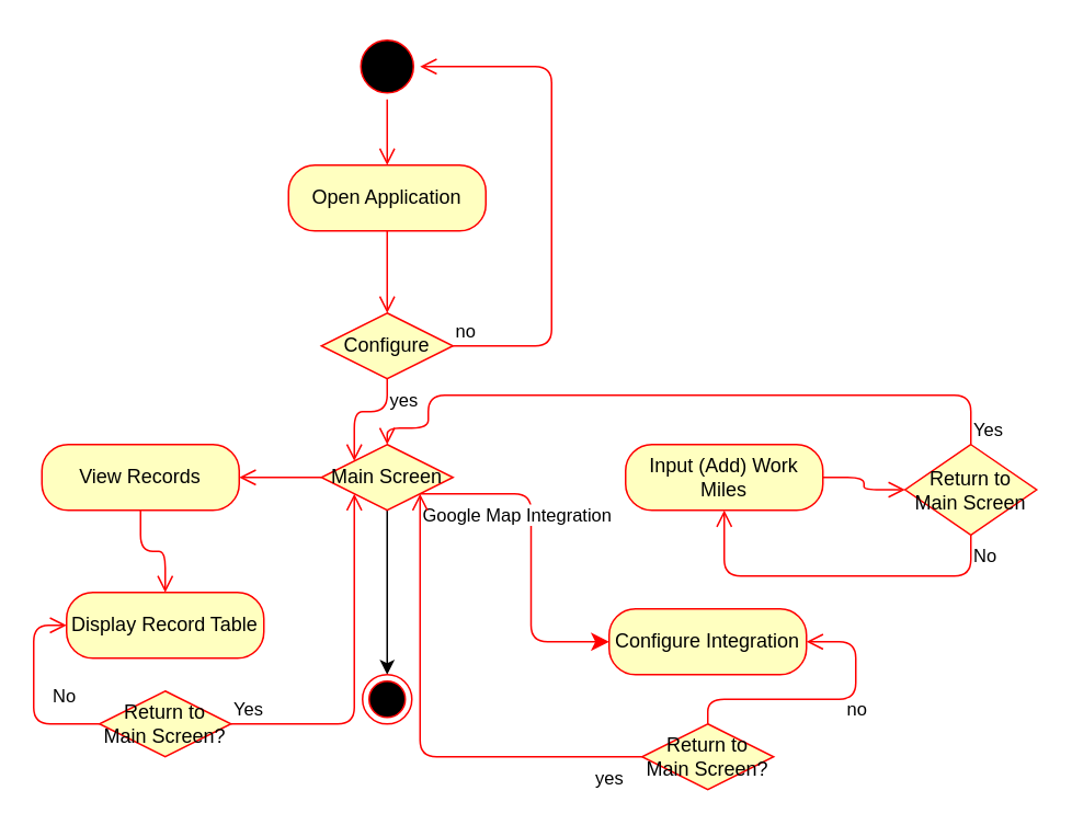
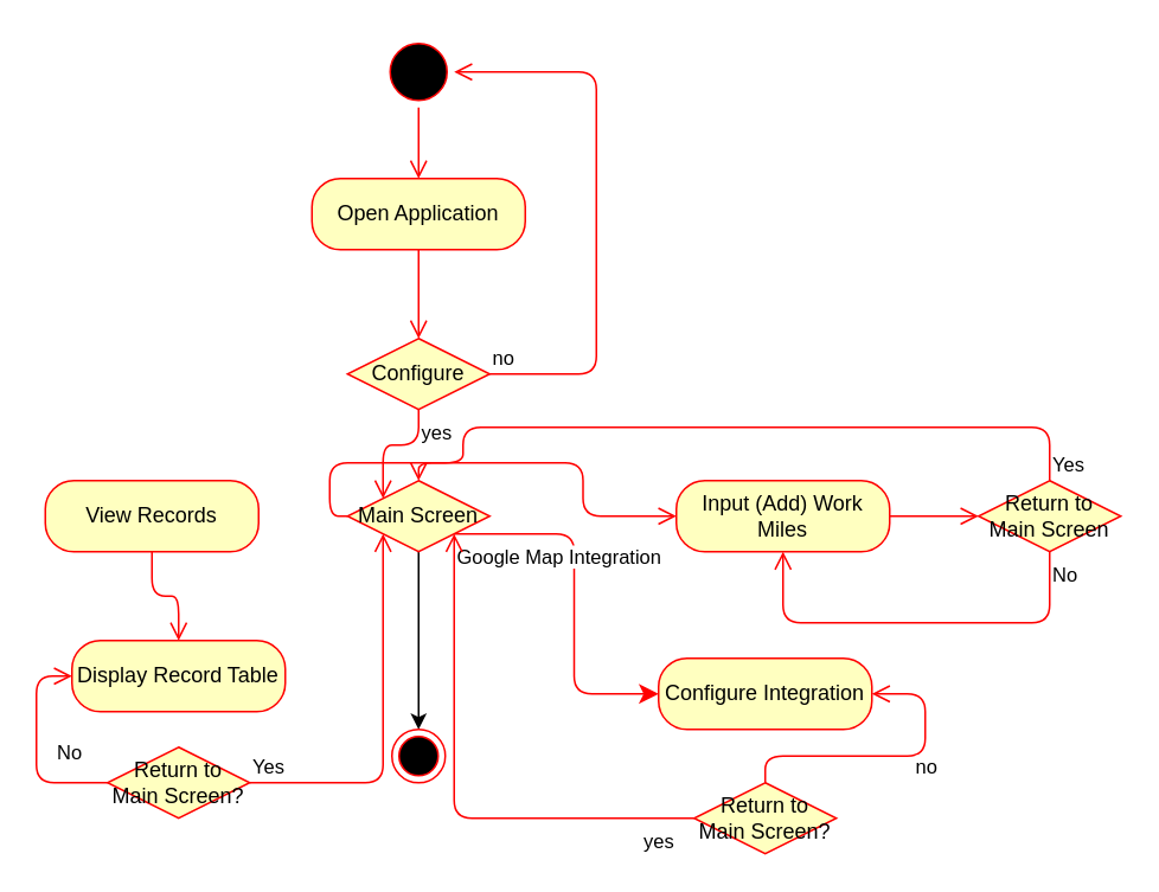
- <mxCell id="21" value="" style="edgeStyle=orthogonalEdgeStyle;html=1;verticalAlign=bottom;endArrow=open;endSize=8;strokeColor=#ff0000;exitX=0;exitY=0.5;exitDx=0;exitDy=0;entryX=1;entryY=0.5;entryDx=0;entryDy=0;" parent="1" source="10" target="17" edge="1"><mxGeometry relative="1" as="geometry"><mxPoint x="250" y="370" as="targetPoint" /><mxPoint x="205" y="350" as="sourcePoint" /></mxGeometry></mxCell>
+ <mxCell id="21" value="" style="edgeStyle=orthogonalEdgeStyle;html=1;verticalAlign=bottom;endArrow=open;endSize=8;strokeColor=#ff0000;exitX=0;exitY=0.5;exitDx=0;exitDy=0;" parent="1" source="10" target="12" edge="1"><mxGeometry relative="1" as="geometry"><mxPoint x="250" y="370" as="targetPoint" /><mxPoint x="205" y="350" as="sourcePoint" /></mxGeometry></mxCell>
- <mxCell id="14" value="Return to Main Screen" style="rhombus;whiteSpace=wrap;html=1;fillColor=#ffffc0;strokeColor=#ff0000;" parent="1" vertex="1"><mxGeometry x="550" y="270" width="80" height="55" as="geometry" /></mxCell>
+ <mxCell id="14" value="Return to Main Screen" style="rhombus;whiteSpace=wrap;html=1;fillColor=#ffffc0;strokeColor=#ff0000;" parent="1" vertex="1"><mxGeometry x="550" y="270" width="80" height="40" as="geometry" /></mxCell>
